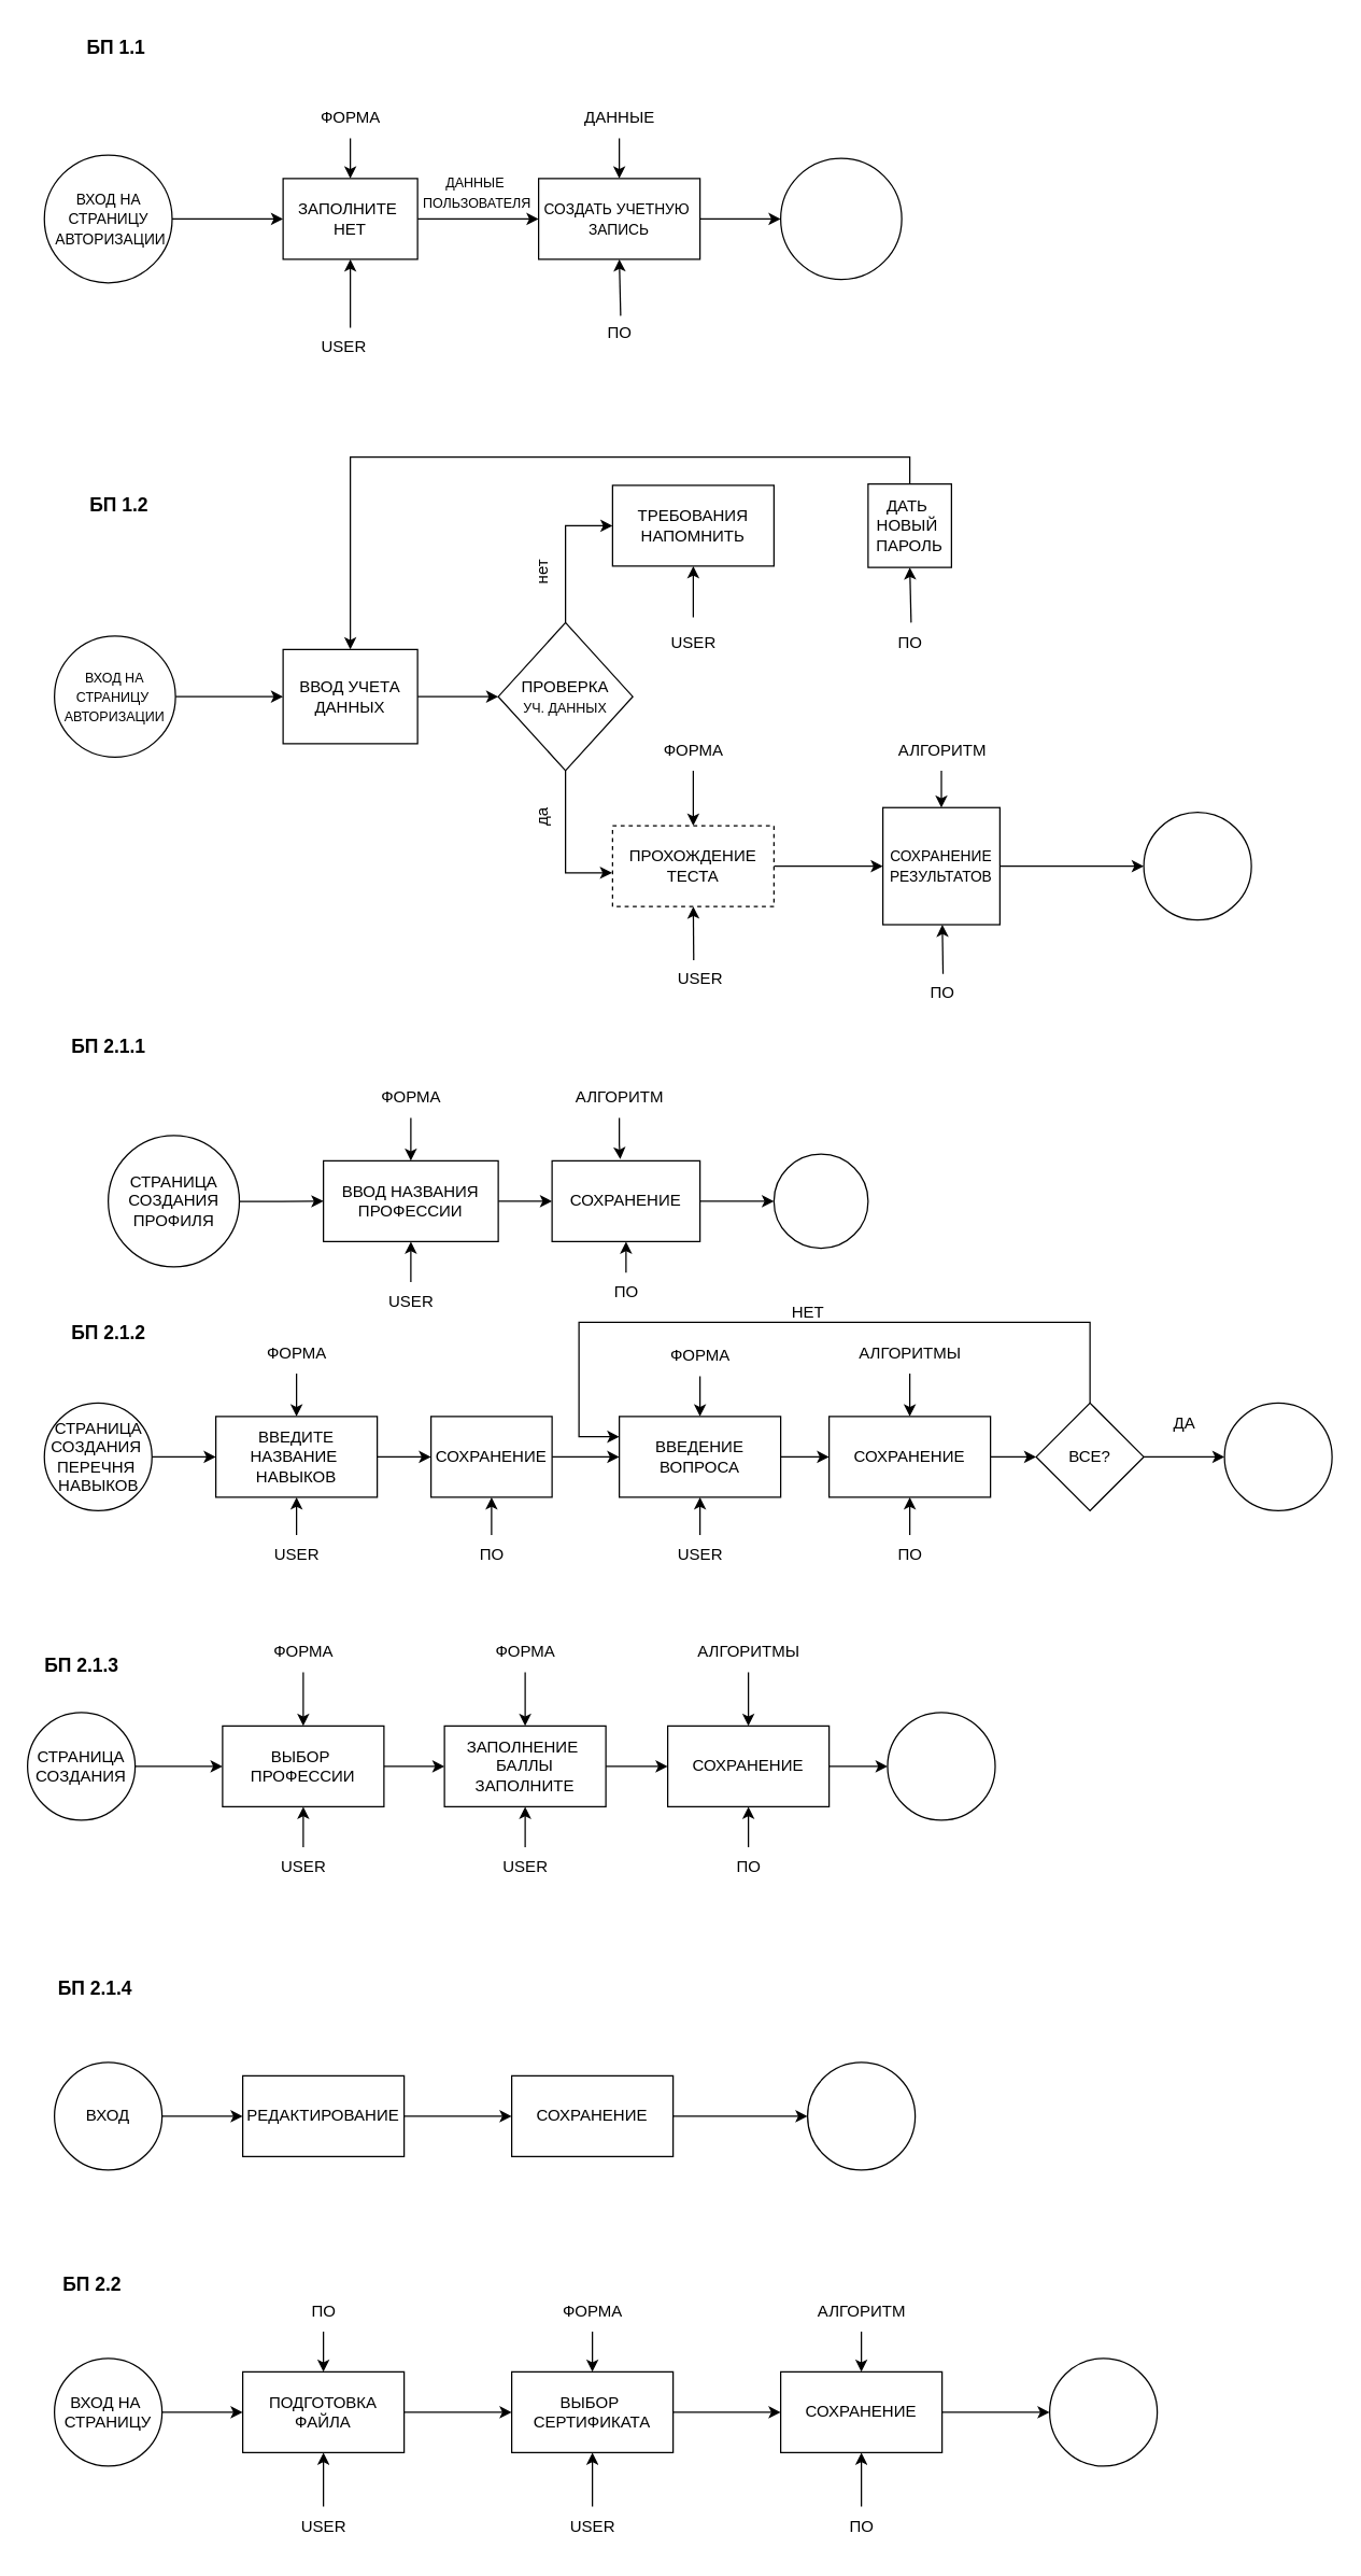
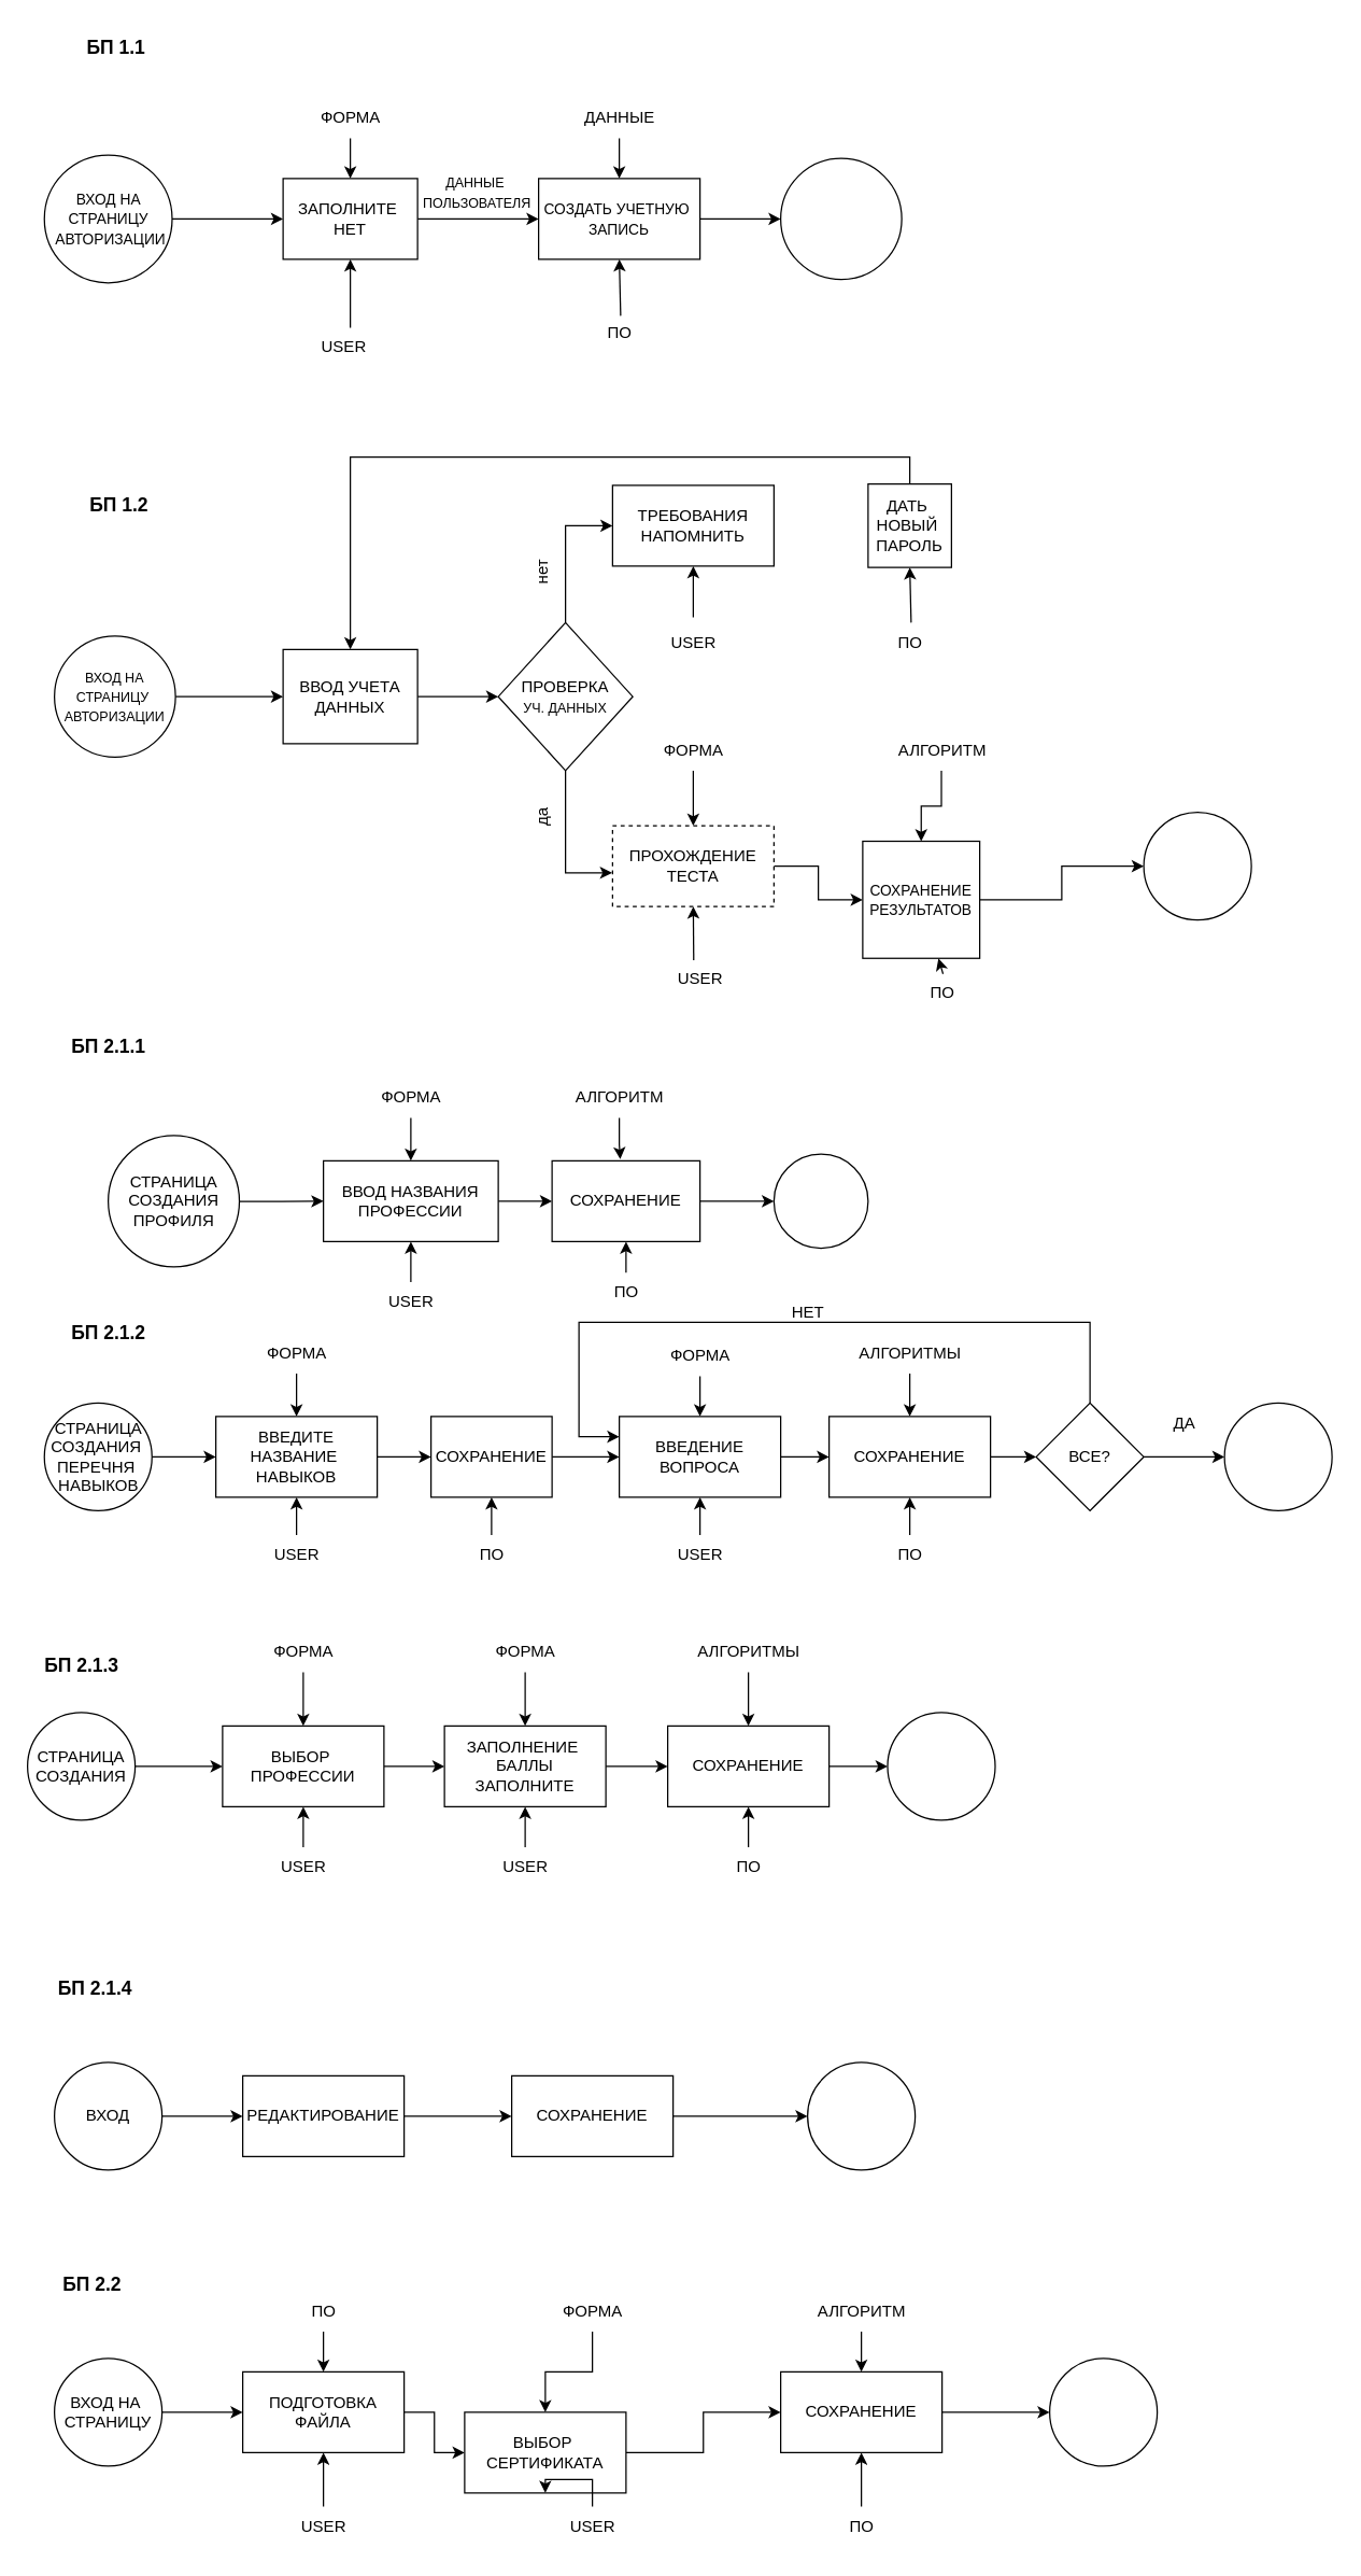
- <mxCell id="30" value="&lt;font style=&quot;font-size: 11px;&quot;&gt;СОХРАНЕНИЕ&lt;br style=&quot;border-color: var(--border-color);&quot;&gt;РЕЗУЛЬТАТОВ&lt;/font&gt;" style="whiteSpace=wrap;html=1;aspect=fixed;" vertex="1" parent="1"><mxGeometry x="656" y="599.5" width="87" height="87" as="geometry" /></mxCell>
+ <mxCell id="30" value="&lt;font style=&quot;font-size: 11px;&quot;&gt;СОХРАНЕНИЕ&lt;br style=&quot;border-color: var(--border-color);&quot;&gt;РЕЗУЛЬТАТОВ&lt;/font&gt;" style="whiteSpace=wrap;html=1;aspect=fixed;" vertex="1" parent="1"><mxGeometry x="641" y="624.5" width="87" height="87" as="geometry" /></mxCell>
- <mxCell id="91" value="ВЫБОР&amp;nbsp;&lt;br&gt;СЕРТИФИКАТА" style="whiteSpace=wrap;html=1;" vertex="1" parent="1"><mxGeometry x="380" y="1762" width="120" height="60" as="geometry" /></mxCell>
+ <mxCell id="91" value="ВЫБОР&amp;nbsp;&lt;br&gt;СЕРТИФИКАТА" style="whiteSpace=wrap;html=1;" vertex="1" parent="1"><mxGeometry x="345" y="1792" width="120" height="60" as="geometry" /></mxCell>
